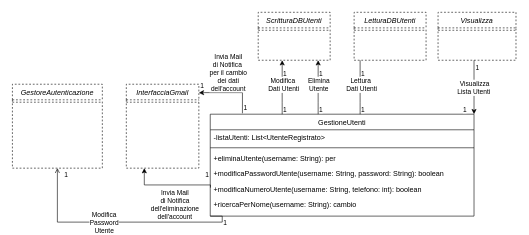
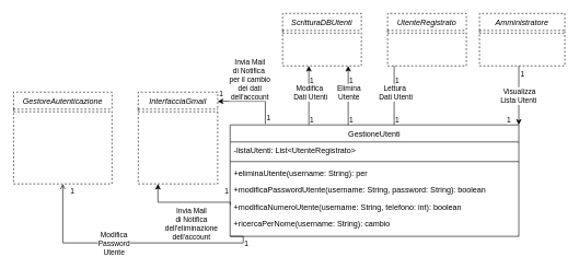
- <mxCell id="15" value="LetturaDBUtenti" style="swimlane;fontStyle=2;align=center;verticalAlign=top;childLayout=stackLayout;horizontal=1;startSize=26;horizontalStack=0;resizeParent=1;resizeLast=0;collapsible=1;marginBottom=0;rounded=0;shadow=0;strokeWidth=1;dashed=1;" parent="1" vertex="1"><mxGeometry x="590" y="20" width="120" height="80" as="geometry"><mxRectangle x="260" y="-440" width="160" height="26" as="alternateBounds" /></mxGeometry></mxCell>
+ <mxCell id="15" value="UtenteRegistrato" style="swimlane;fontStyle=2;align=center;verticalAlign=top;childLayout=stackLayout;horizontal=1;startSize=26;horizontalStack=0;resizeParent=1;resizeLast=0;collapsible=1;marginBottom=0;rounded=0;shadow=0;strokeWidth=1;dashed=1;" parent="1" vertex="1"><mxGeometry x="590" y="20" width="120" height="80" as="geometry"><mxRectangle x="260" y="-440" width="160" height="26" as="alternateBounds" /></mxGeometry></mxCell>
- <mxCell id="13" value="Visualizza" style="swimlane;fontStyle=2;align=center;verticalAlign=top;childLayout=stackLayout;horizontal=1;startSize=26;horizontalStack=0;resizeParent=1;resizeLast=0;collapsible=1;marginBottom=0;rounded=0;shadow=0;strokeWidth=1;dashed=1;" parent="1" vertex="1"><mxGeometry x="730" y="20" width="130" height="80" as="geometry"><mxRectangle x="960" y="120" width="160" height="26" as="alternateBounds" /></mxGeometry></mxCell>
+ <mxCell id="13" value="Amministratore" style="swimlane;fontStyle=2;align=center;verticalAlign=top;childLayout=stackLayout;horizontal=1;startSize=26;horizontalStack=0;resizeParent=1;resizeLast=0;collapsible=1;marginBottom=0;rounded=0;shadow=0;strokeWidth=1;dashed=1;" parent="1" vertex="1"><mxGeometry x="730" y="20" width="130" height="80" as="geometry"><mxRectangle x="960" y="120" width="160" height="26" as="alternateBounds" /></mxGeometry></mxCell>
